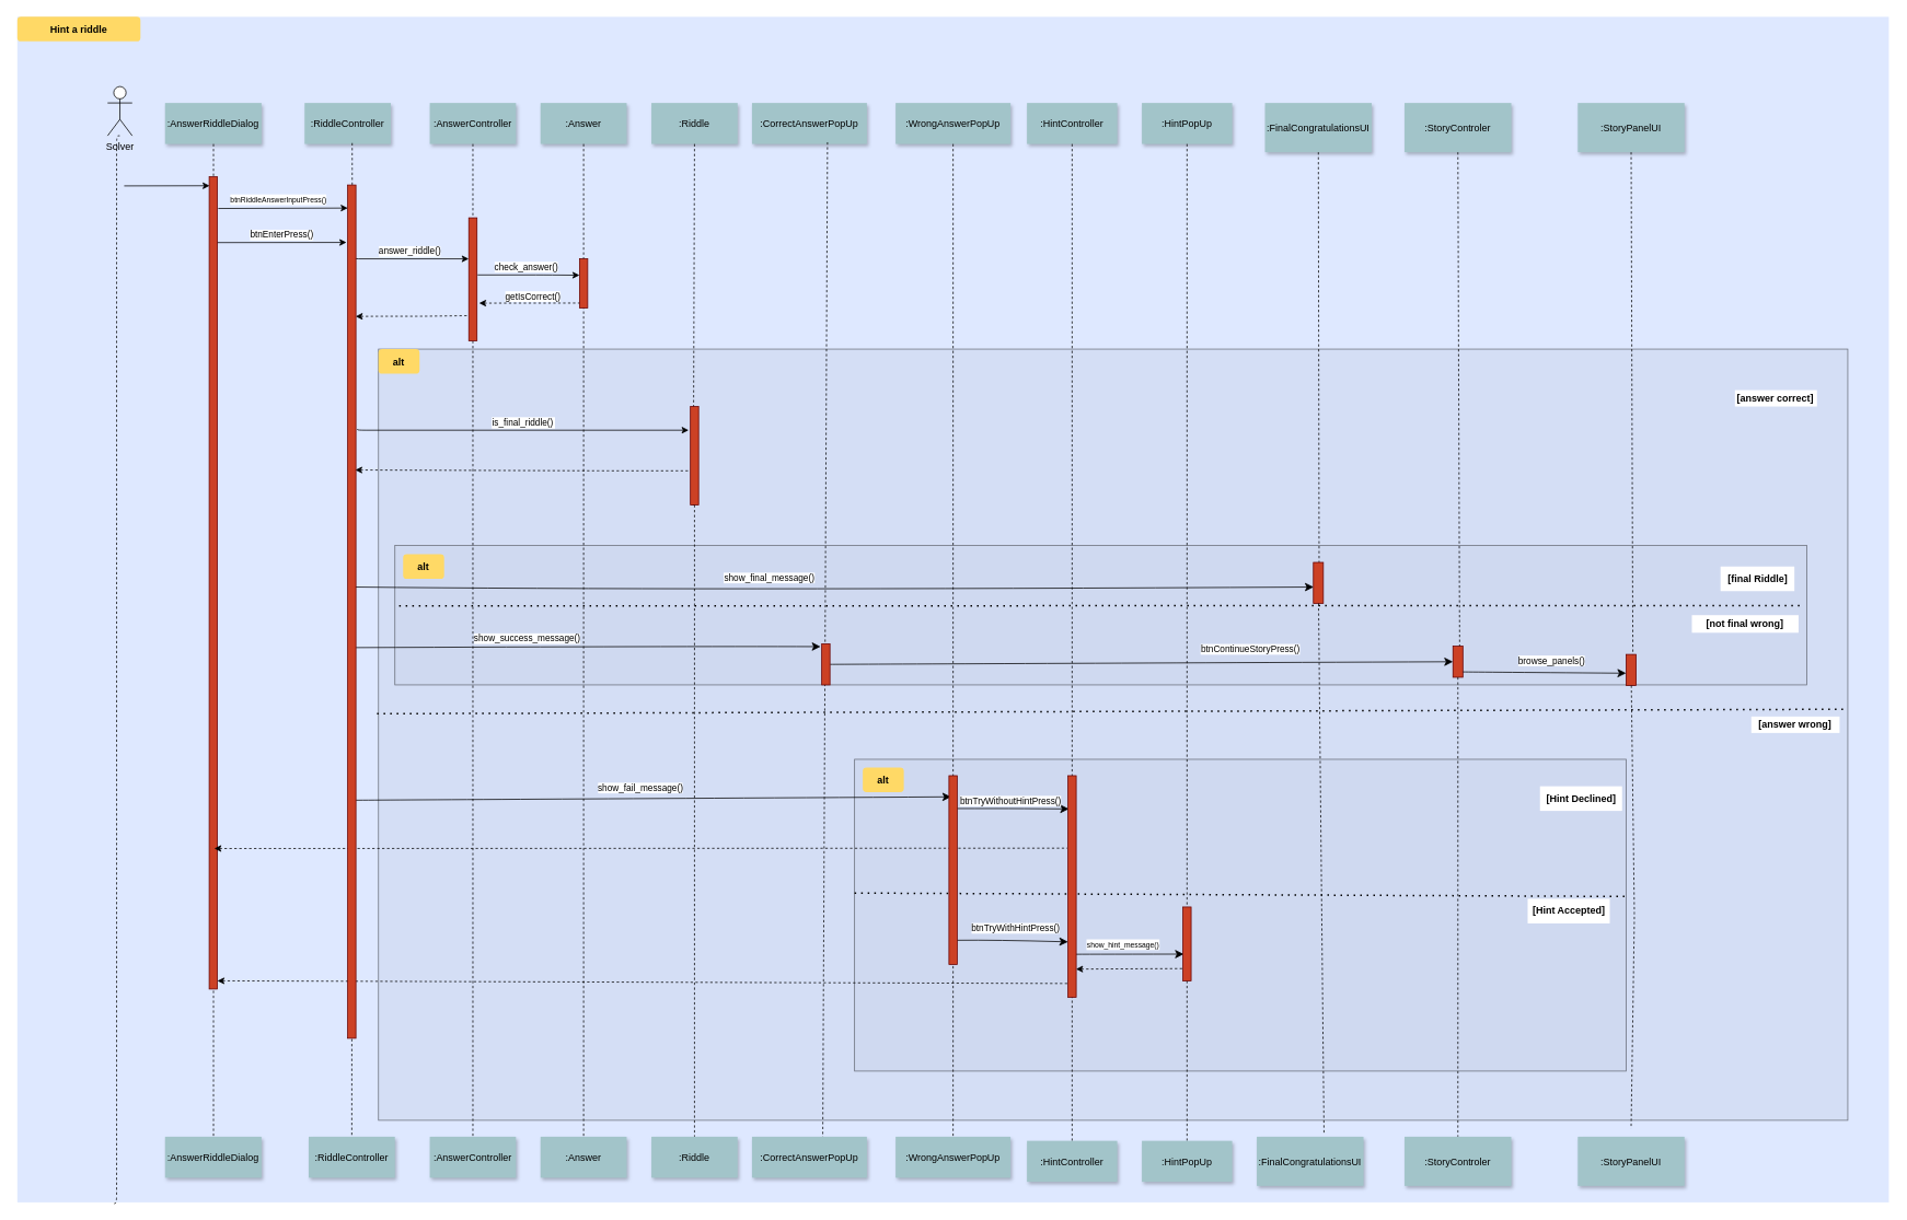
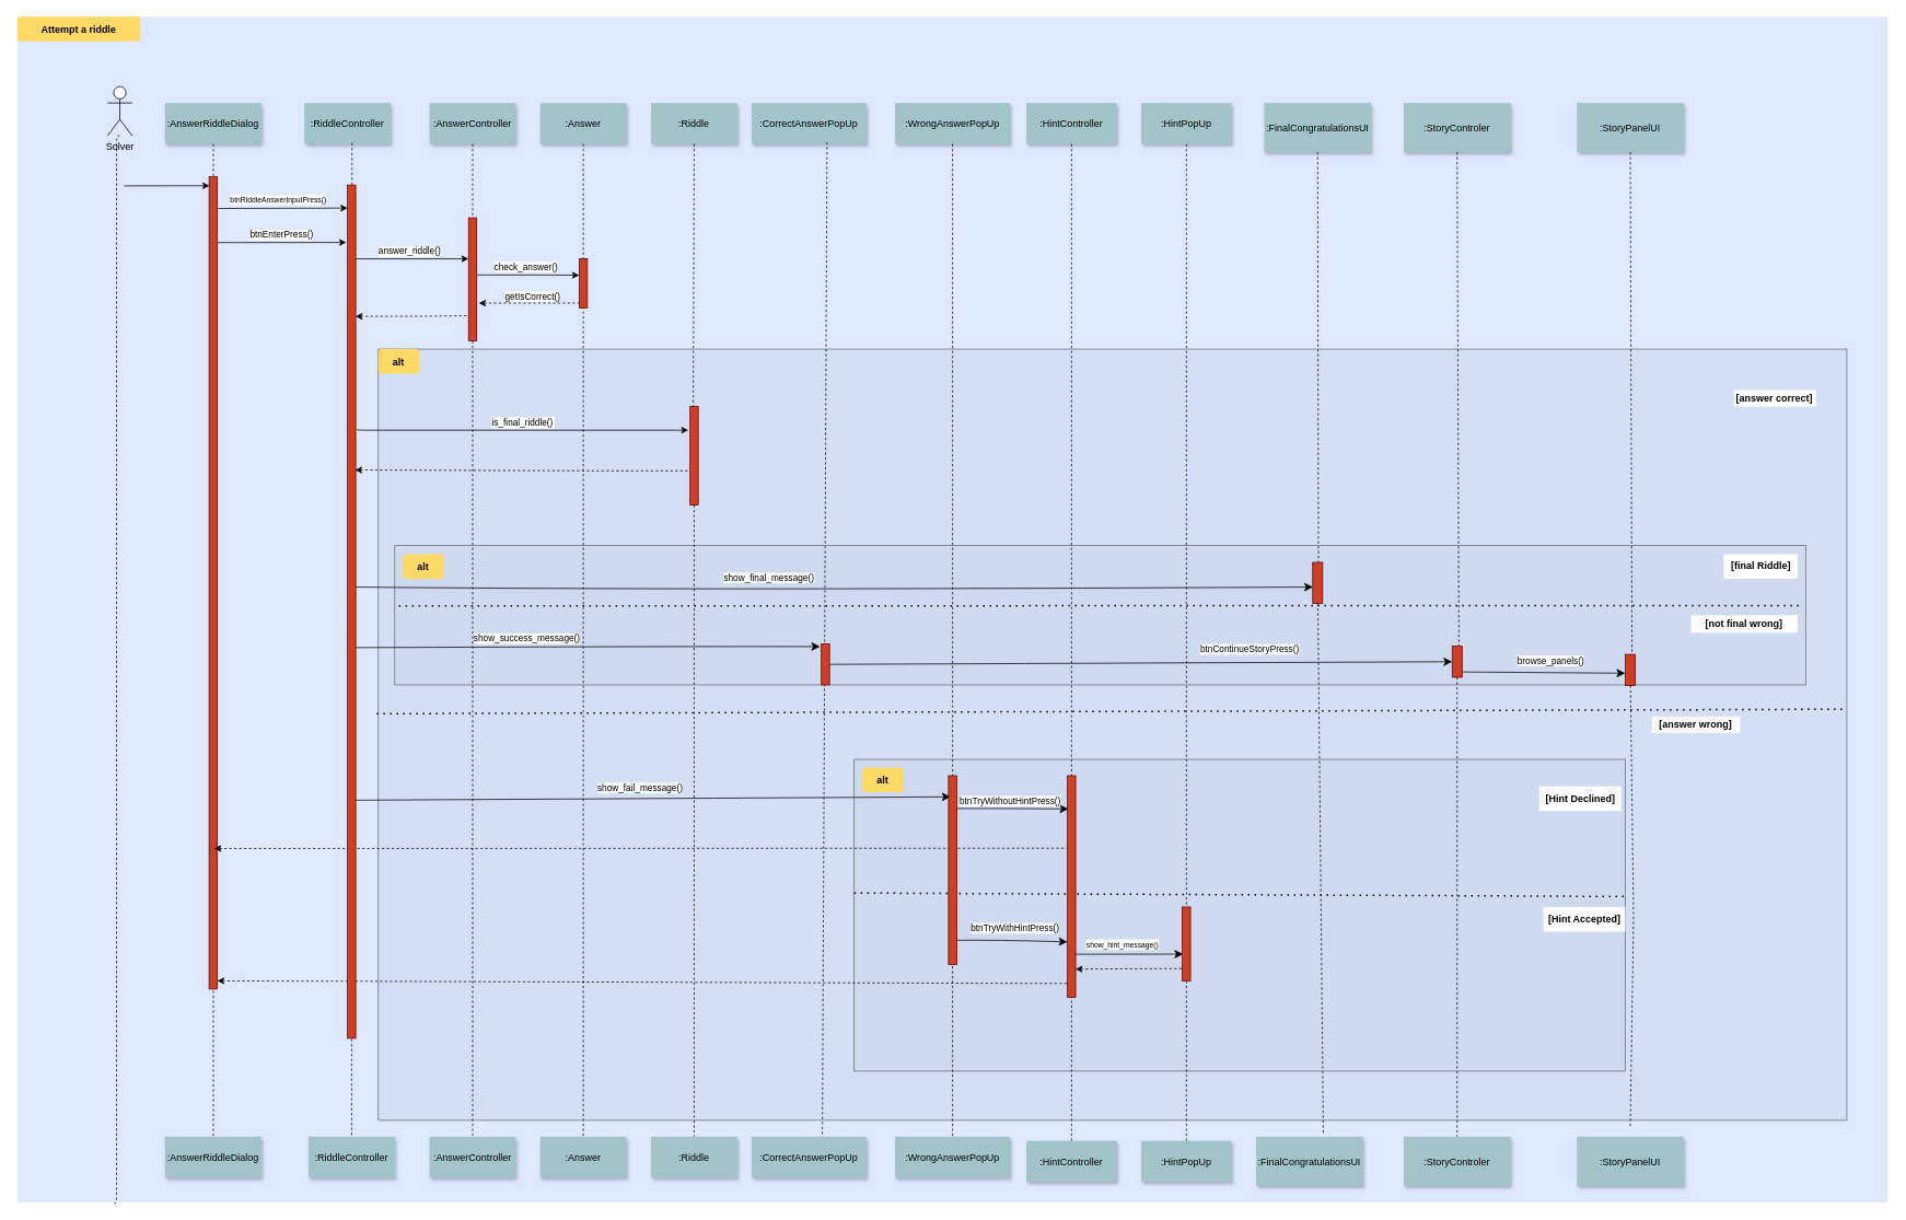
- <mxCell id="19" value="Hint a riddle" style="rounded=1;fontStyle=1;fillColor=#FFD966;strokeColor=none" vertex="1" parent="1"><mxGeometry x="20" y="20" width="150" height="30" as="geometry" /></mxCell>
+ <mxCell id="19" value="Attempt a riddle" style="rounded=1;fontStyle=1;fillColor=#FFD966;strokeColor=none" vertex="1" parent="1"><mxGeometry x="20" y="20" width="150" height="30" as="geometry" /></mxCell>
- <mxCell id="71" value="[final Riddle]" style="text;html=1;align=center;verticalAlign=middle;resizable=0;points=[];autosize=1;strokeColor=none;fillColor=#FFFFFF;fontStyle=1" vertex="1" parent="1"><mxGeometry x="2094.96" y="690" width="90" height="30" as="geometry" /></mxCell>
+ <mxCell id="71" value="[final Riddle]" style="text;html=1;align=center;verticalAlign=middle;resizable=0;points=[];autosize=1;strokeColor=none;fillColor=#FFFFFF;fontStyle=1" vertex="1" parent="1"><mxGeometry x="2099.96" y="675" width="90" height="30" as="geometry" /></mxCell>
- <mxCell id="65" value="&lt;b&gt;[answer wrong]&lt;/b&gt;" style="text;html=1;align=center;verticalAlign=middle;whiteSpace=wrap;rounded=0;fillColor=#FFFFFF;" vertex="1" parent="1"><mxGeometry x="2132.41" y="872.86" width="107.55" height="20" as="geometry" /></mxCell>
+ <mxCell id="65" value="&lt;b&gt;[answer wrong]&lt;/b&gt;" style="text;html=1;align=center;verticalAlign=middle;whiteSpace=wrap;rounded=0;fillColor=#FFFFFF;" vertex="1" parent="1"><mxGeometry x="2012.41" y="872.86" width="107.55" height="20" as="geometry" /></mxCell>
- <mxCell id="53" value="[Hint Accepted]" style="text;html=1;align=center;verticalAlign=middle;resizable=0;points=[];autosize=1;strokeColor=none;fillColor=#FFFFFF;fontStyle=1" vertex="1" parent="1"><mxGeometry x="1860" y="1095" width="100" height="30" as="geometry" /></mxCell>
+ <mxCell id="53" value="[Hint Accepted]" style="text;html=1;align=center;verticalAlign=middle;resizable=0;points=[];autosize=1;strokeColor=none;fillColor=#FFFFFF;fontStyle=1" vertex="1" parent="1"><mxGeometry x="1880" y="1105" width="100" height="30" as="geometry" /></mxCell>
